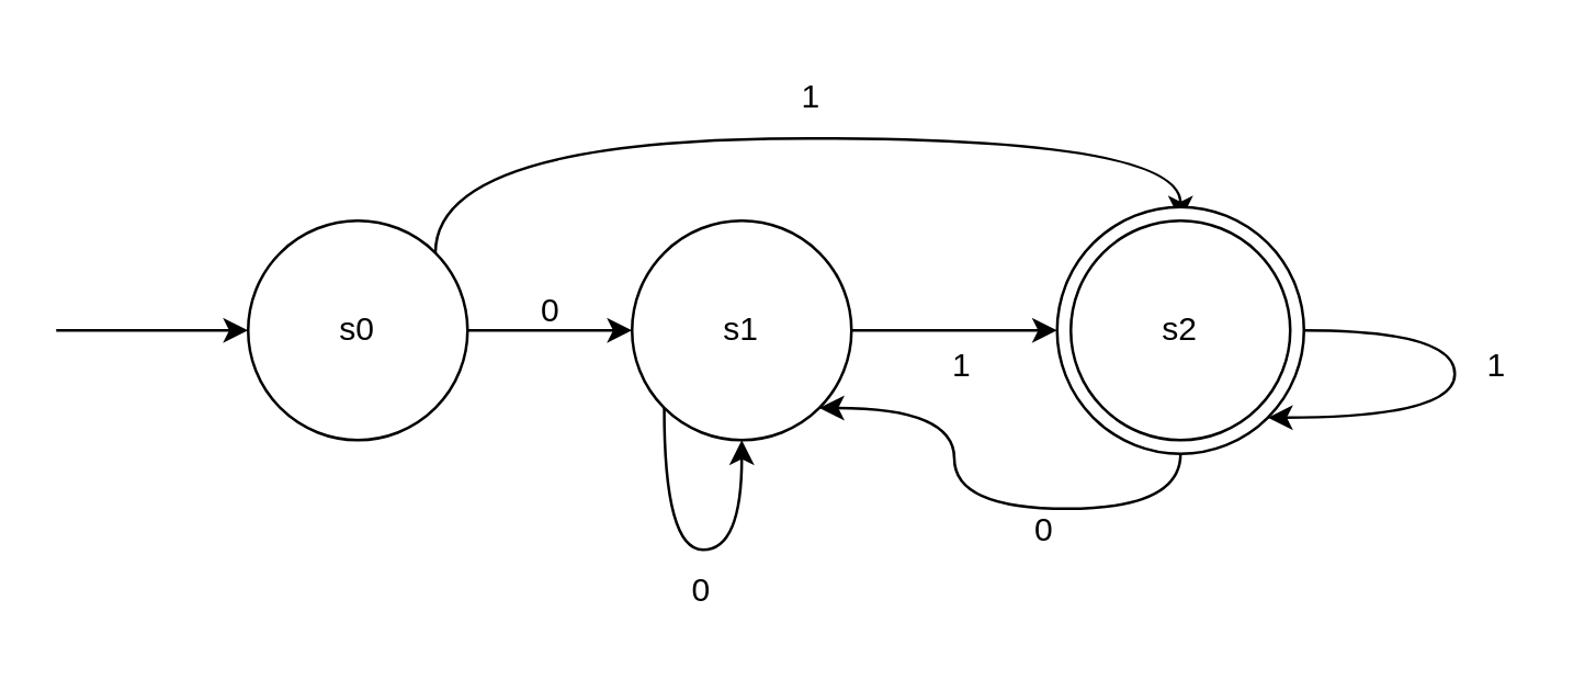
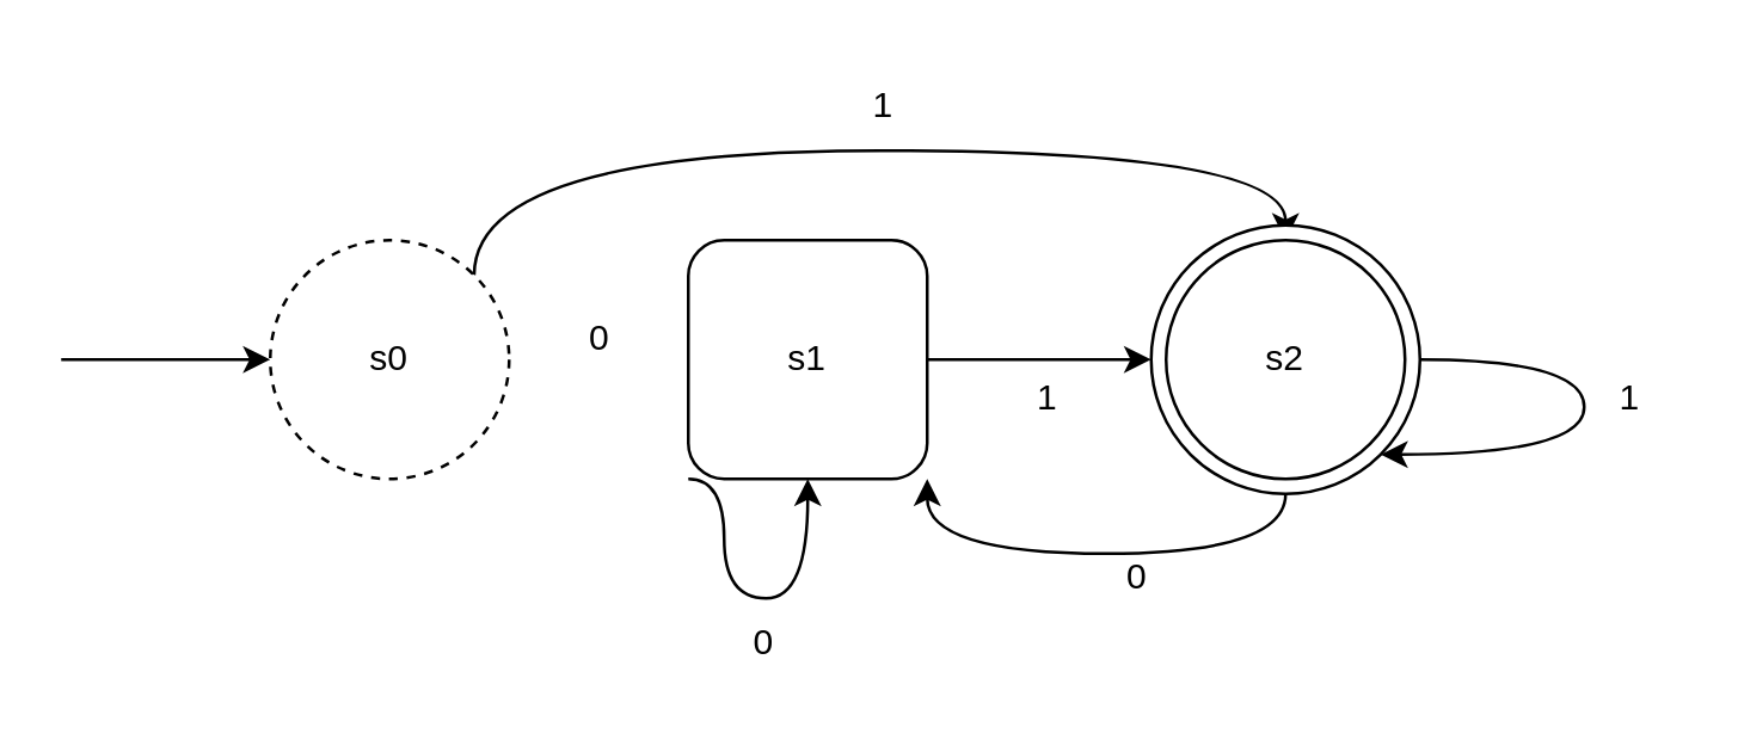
- <mxCell id="4" value="&lt;div&gt;s0&lt;/div&gt;" style="ellipse;whiteSpace=wrap;html=1;aspect=fixed;" vertex="1" parent="1"><mxGeometry x="90" y="80" width="80" height="80" as="geometry" /></mxCell>
+ <mxCell id="4" value="&lt;div&gt;s0&lt;/div&gt;" style="ellipse;whiteSpace=wrap;html=1;aspect=fixed;dashed=1;" vertex="1" parent="1"><mxGeometry x="90" y="80" width="80" height="80" as="geometry" /></mxCell>
- <mxCell id="2" style="edgeStyle=orthogonalEdgeStyle;rounded=0;orthogonalLoop=1;jettySize=auto;html=1;exitX=1;exitY=0.5;exitDx=0;exitDy=0;entryX=0;entryY=0.5;entryDx=0;entryDy=0;" edge="1" parent="1" source="4" target="7"><mxGeometry relative="1" as="geometry" /></mxCell>
- <mxCell id="7" value="&lt;div&gt;s1&lt;/div&gt;" style="ellipse;whiteSpace=wrap;html=1;aspect=fixed;" vertex="1" parent="1"><mxGeometry x="230" y="80" width="80" height="80" as="geometry" /></mxCell>
+ <mxCell id="7" value="&lt;div&gt;s1&lt;/div&gt;" style="whiteSpace=wrap;html=1;aspect=fixed;rounded=1;" vertex="1" parent="1"><mxGeometry x="230" y="80" width="80" height="80" as="geometry" /></mxCell>
